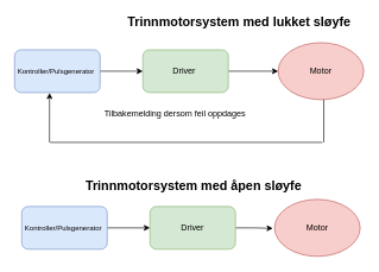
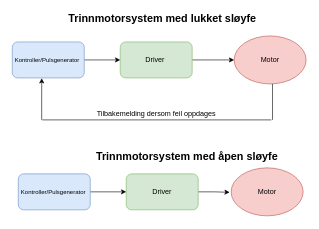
- <mxCell id="16" value="&lt;font style=&quot;font-size: 18px&quot;&gt;&lt;b&gt;Trinnmotorsystem med lukket sløyfe&lt;/b&gt;&lt;/font&gt;" style="text;html=1;align=center;verticalAlign=middle;resizable=0;points=[];autosize=1;strokeColor=none;" vertex="1" parent="1"><mxGeometry x="173" y="20" width="324" height="19" as="geometry" /></mxCell>
+ <mxCell id="16" value="&lt;font style=&quot;font-size: 18px&quot;&gt;&lt;b&gt;Trinnmotorsystem med lukket sløyfe&lt;/b&gt;&lt;/font&gt;" style="text;html=1;align=center;verticalAlign=middle;resizable=0;points=[];autosize=1;strokeColor=none;" vertex="1" parent="1"><mxGeometry x="108" y="20" width="324" height="19" as="geometry" /></mxCell>
- <mxCell id="15" value="Tilbakemelding dersom feil oppdages" style="text;html=1;align=center;verticalAlign=middle;resizable=0;points=[];autosize=1;strokeColor=none;" vertex="1" parent="1"><mxGeometry x="141" y="150" width="208" height="18" as="geometry" /></mxCell>
+ <mxCell id="15" value="Tilbakemelding dersom feil oppdages" style="text;html=1;align=center;verticalAlign=middle;resizable=0;points=[];autosize=1;strokeColor=none;" vertex="1" parent="1"><mxGeometry x="156" y="180" width="208" height="18" as="geometry" /></mxCell>
- <mxCell id="17" value="&lt;b&gt;&lt;font style=&quot;font-size: 18px&quot;&gt;Trinnmotorsystem med åpen sløyfe&lt;/font&gt;&lt;/b&gt;" style="text;html=1;align=center;verticalAlign=middle;resizable=0;points=[];autosize=1;strokeColor=none;" vertex="1" parent="1"><mxGeometry x="114" y="250" width="313" height="19" as="geometry" /></mxCell>
+ <mxCell id="17" value="&lt;b&gt;&lt;font style=&quot;font-size: 18px&quot;&gt;Trinnmotorsystem med åpen sløyfe&lt;/font&gt;&lt;/b&gt;" style="text;html=1;align=center;verticalAlign=middle;resizable=0;points=[];autosize=1;strokeColor=none;" vertex="1" parent="1"><mxGeometry x="154" y="250" width="313" height="19" as="geometry" /></mxCell>
